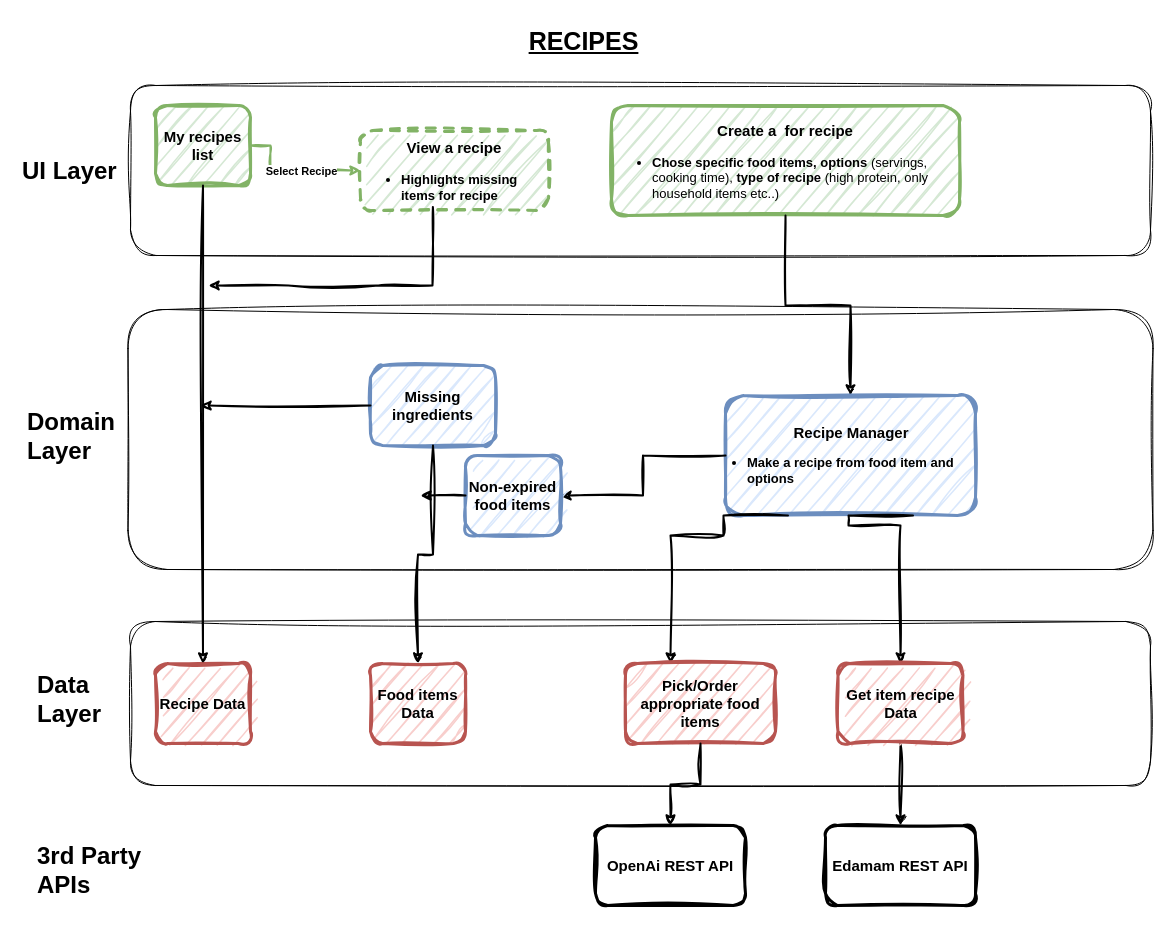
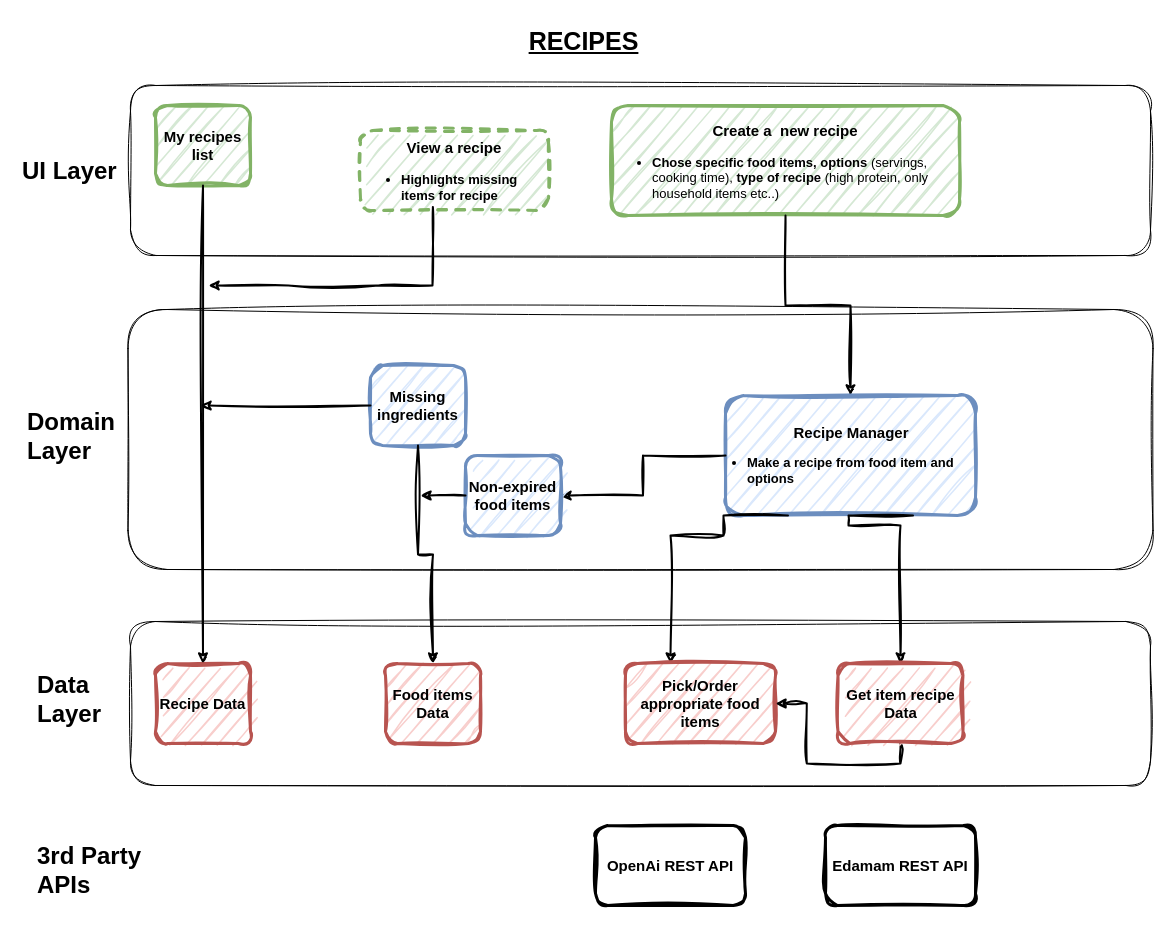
- <mxCell id="17" value="&lt;h3 style=&quot;font-size: 15px;&quot;&gt;Create a&amp;nbsp; for recipe&lt;/h3&gt;&lt;div style=&quot;font-size: 13px;&quot;&gt;&lt;ul style=&quot;&quot;&gt;&lt;li style=&quot;text-align: left;&quot;&gt;&lt;b&gt;Chose specific food items,&lt;/b&gt;&lt;b style=&quot;background-color: initial;&quot;&gt;&amp;nbsp;options&amp;nbsp;&lt;/b&gt;&lt;span style=&quot;background-color: initial;&quot;&gt;(servings, cooking time),&lt;/span&gt;&lt;b style=&quot;background-color: initial;&quot;&gt; type of recipe&lt;/b&gt;&lt;span style=&quot;background-color: initial;&quot;&gt;&amp;nbsp;&lt;/span&gt;&lt;span style=&quot;background-color: initial;&quot;&gt;(high protein, only household items etc..)&lt;/span&gt;&lt;/li&gt;&lt;/ul&gt;&lt;/div&gt;" style="rounded=1;whiteSpace=wrap;html=1;fillColor=#d5e8d4;strokeColor=#82b366;fillStyle=hatch;strokeWidth=3;perimeterSpacing=0;sketch=1;curveFitting=1;jiggle=2;" vertex="1" parent="1"><mxGeometry x="611" y="105" width="348" height="110" as="geometry" /></mxCell>
+ <mxCell id="17" value="&lt;h3 style=&quot;font-size: 15px;&quot;&gt;Create a&amp;nbsp; new recipe&lt;/h3&gt;&lt;div style=&quot;font-size: 13px;&quot;&gt;&lt;ul style=&quot;&quot;&gt;&lt;li style=&quot;text-align: left;&quot;&gt;&lt;b&gt;Chose specific food items,&lt;/b&gt;&lt;b style=&quot;background-color: initial;&quot;&gt;&amp;nbsp;options&amp;nbsp;&lt;/b&gt;&lt;span style=&quot;background-color: initial;&quot;&gt;(servings, cooking time),&lt;/span&gt;&lt;b style=&quot;background-color: initial;&quot;&gt; type of recipe&lt;/b&gt;&lt;span style=&quot;background-color: initial;&quot;&gt;&amp;nbsp;&lt;/span&gt;&lt;span style=&quot;background-color: initial;&quot;&gt;(high protein, only household items etc..)&lt;/span&gt;&lt;/li&gt;&lt;/ul&gt;&lt;/div&gt;" style="rounded=1;whiteSpace=wrap;html=1;fillColor=#d5e8d4;strokeColor=#82b366;fillStyle=hatch;strokeWidth=3;perimeterSpacing=0;sketch=1;curveFitting=1;jiggle=2;" vertex="1" parent="1"><mxGeometry x="611" y="105" width="348" height="110" as="geometry" /></mxCell>
- <mxCell id="8" style="edgeStyle=orthogonalEdgeStyle;rounded=0;orthogonalLoop=1;jettySize=auto;html=1;entryX=0;entryY=0.5;entryDx=0;entryDy=0;strokeWidth=2;fillColor=#d5e8d4;strokeColor=#82b366;sketch=1;curveFitting=1;jiggle=2;" edge="1" parent="1" source="10" target="13"><mxGeometry relative="1" as="geometry"><Array as="points"><mxPoint x="270" y="145" /><mxPoint x="270" y="170" /></Array></mxGeometry></mxCell>
- <mxCell id="9" value="&lt;b&gt;Select Recipe&lt;/b&gt;" style="edgeLabel;html=1;align=center;verticalAlign=middle;resizable=0;points=[];" vertex="1" connectable="0" parent="8"><mxGeometry x="-0.289" relative="1" as="geometry"><mxPoint x="27" as="offset" /></mxGeometry></mxCell>
- <mxCell id="14" value="&lt;h3 style=&quot;font-size: 15px;&quot;&gt;Missing ingredients&lt;/h3&gt;" style="rounded=1;whiteSpace=wrap;html=1;fillColor=#dae8fc;strokeColor=#6c8ebf;fillStyle=hatch;strokeWidth=3;perimeterSpacing=0;sketch=1;curveFitting=1;jiggle=2;" vertex="1" parent="1"><mxGeometry x="370" y="365" width="125" height="80" as="geometry" /></mxCell>
+ <mxCell id="14" value="&lt;h3 style=&quot;font-size: 15px;&quot;&gt;Missing ingredients&lt;/h3&gt;" style="rounded=1;whiteSpace=wrap;html=1;fillColor=#dae8fc;strokeColor=#6c8ebf;fillStyle=hatch;strokeWidth=3;perimeterSpacing=0;sketch=1;curveFitting=1;jiggle=2;" vertex="1" parent="1"><mxGeometry x="370" y="365" width="95" height="80" as="geometry" /></mxCell>
- <mxCell id="16" value="&lt;h3 style=&quot;font-size: 15px;&quot;&gt;Food items Data&lt;/h3&gt;" style="rounded=1;whiteSpace=wrap;html=1;fillColor=#f8cecc;strokeColor=#b85450;fillStyle=hatch;strokeWidth=3;perimeterSpacing=0;sketch=1;curveFitting=1;jiggle=2;" vertex="1" parent="1"><mxGeometry x="370" y="663" width="95" height="80" as="geometry" /></mxCell>
+ <mxCell id="16" value="&lt;h3 style=&quot;font-size: 15px;&quot;&gt;Food items Data&lt;/h3&gt;" style="rounded=1;whiteSpace=wrap;html=1;fillColor=#f8cecc;strokeColor=#b85450;fillStyle=hatch;strokeWidth=3;perimeterSpacing=0;sketch=1;curveFitting=1;jiggle=2;" vertex="1" parent="1"><mxGeometry x="385" y="663" width="95" height="80" as="geometry" /></mxCell>
- <mxCell id="25" style="edgeStyle=orthogonalEdgeStyle;rounded=0;orthogonalLoop=1;jettySize=auto;html=1;strokeWidth=2;sketch=1;curveFitting=1;jiggle=2;exitX=0.5;exitY=1;exitDx=0;exitDy=0;" edge="1" parent="1" source="23" target="26"><mxGeometry relative="1" as="geometry" /></mxCell>
- <mxCell id="27" style="edgeStyle=orthogonalEdgeStyle;rounded=0;orthogonalLoop=1;jettySize=auto;html=1;strokeWidth=2;sketch=1;curveFitting=1;jiggle=2;exitX=0.5;exitY=1;exitDx=0;exitDy=0;" edge="1" parent="1" source="30" target="28"><mxGeometry relative="1" as="geometry" /></mxCell>
+ <mxCell id="27" style="edgeStyle=orthogonalEdgeStyle;rounded=0;orthogonalLoop=1;jettySize=auto;html=1;strokeWidth=2;sketch=1;curveFitting=1;jiggle=2;exitX=0.5;exitY=1;exitDx=0;exitDy=0;" edge="1" parent="1" source="30" target="23"><mxGeometry relative="1" as="geometry" /></mxCell>
